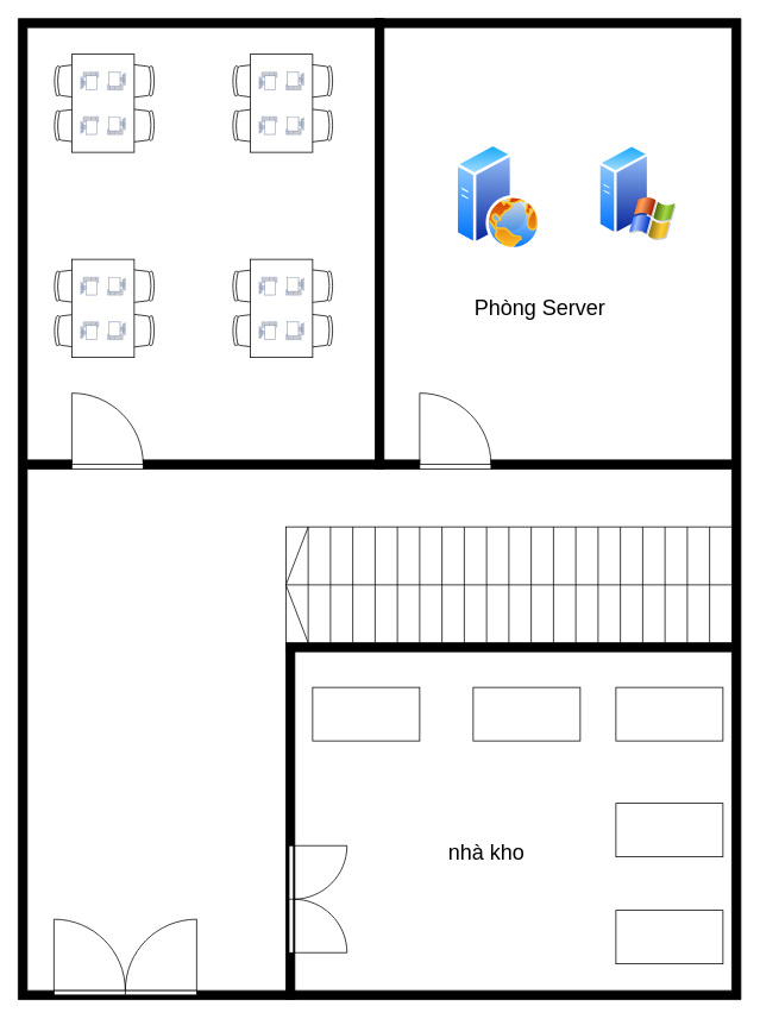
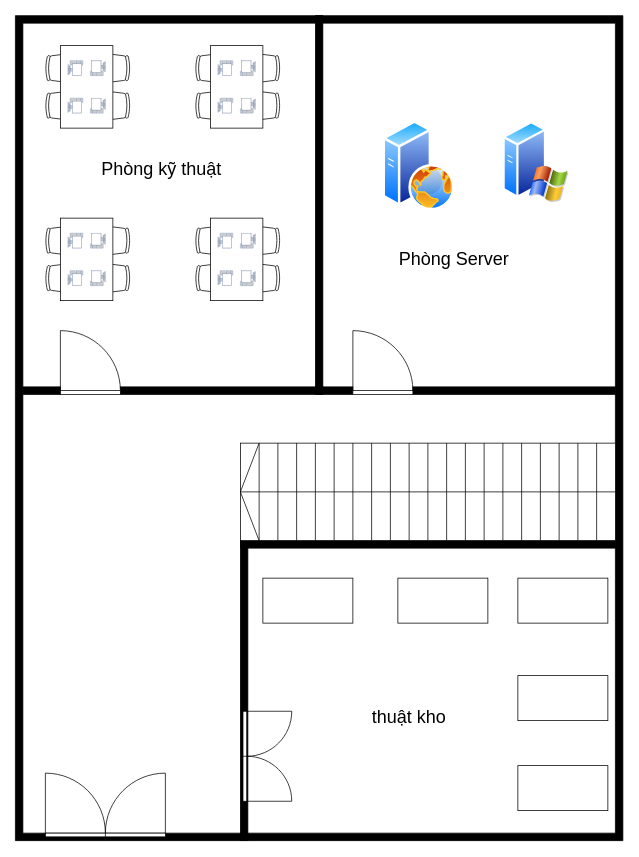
+ <mxCell id="61" value="&lt;font style=&quot;font-size: 24px&quot;&gt;Phòng kỹ thuật&lt;/font&gt;" style="text;html=1;strokeColor=none;fillColor=none;align=center;verticalAlign=middle;whiteSpace=wrap;rounded=0;" vertex="1" parent="1"><mxGeometry x="110" y="180" width="210" height="90" as="geometry" /></mxCell>
- <mxCell id="20" value="&lt;font style=&quot;font-size: 24px&quot;&gt;nhà kho&lt;/font&gt;" style="text;html=1;strokeColor=none;fillColor=none;align=center;verticalAlign=middle;whiteSpace=wrap;rounded=0;" vertex="1" parent="1"><mxGeometry x="440" y="910" width="210" height="90" as="geometry" /></mxCell>
+ <mxCell id="20" value="&lt;font style=&quot;font-size: 24px&quot;&gt;thuật kho&lt;/font&gt;" style="text;html=1;strokeColor=none;fillColor=none;align=center;verticalAlign=middle;whiteSpace=wrap;rounded=0;" vertex="1" parent="1"><mxGeometry x="440" y="910" width="210" height="90" as="geometry" /></mxCell>
